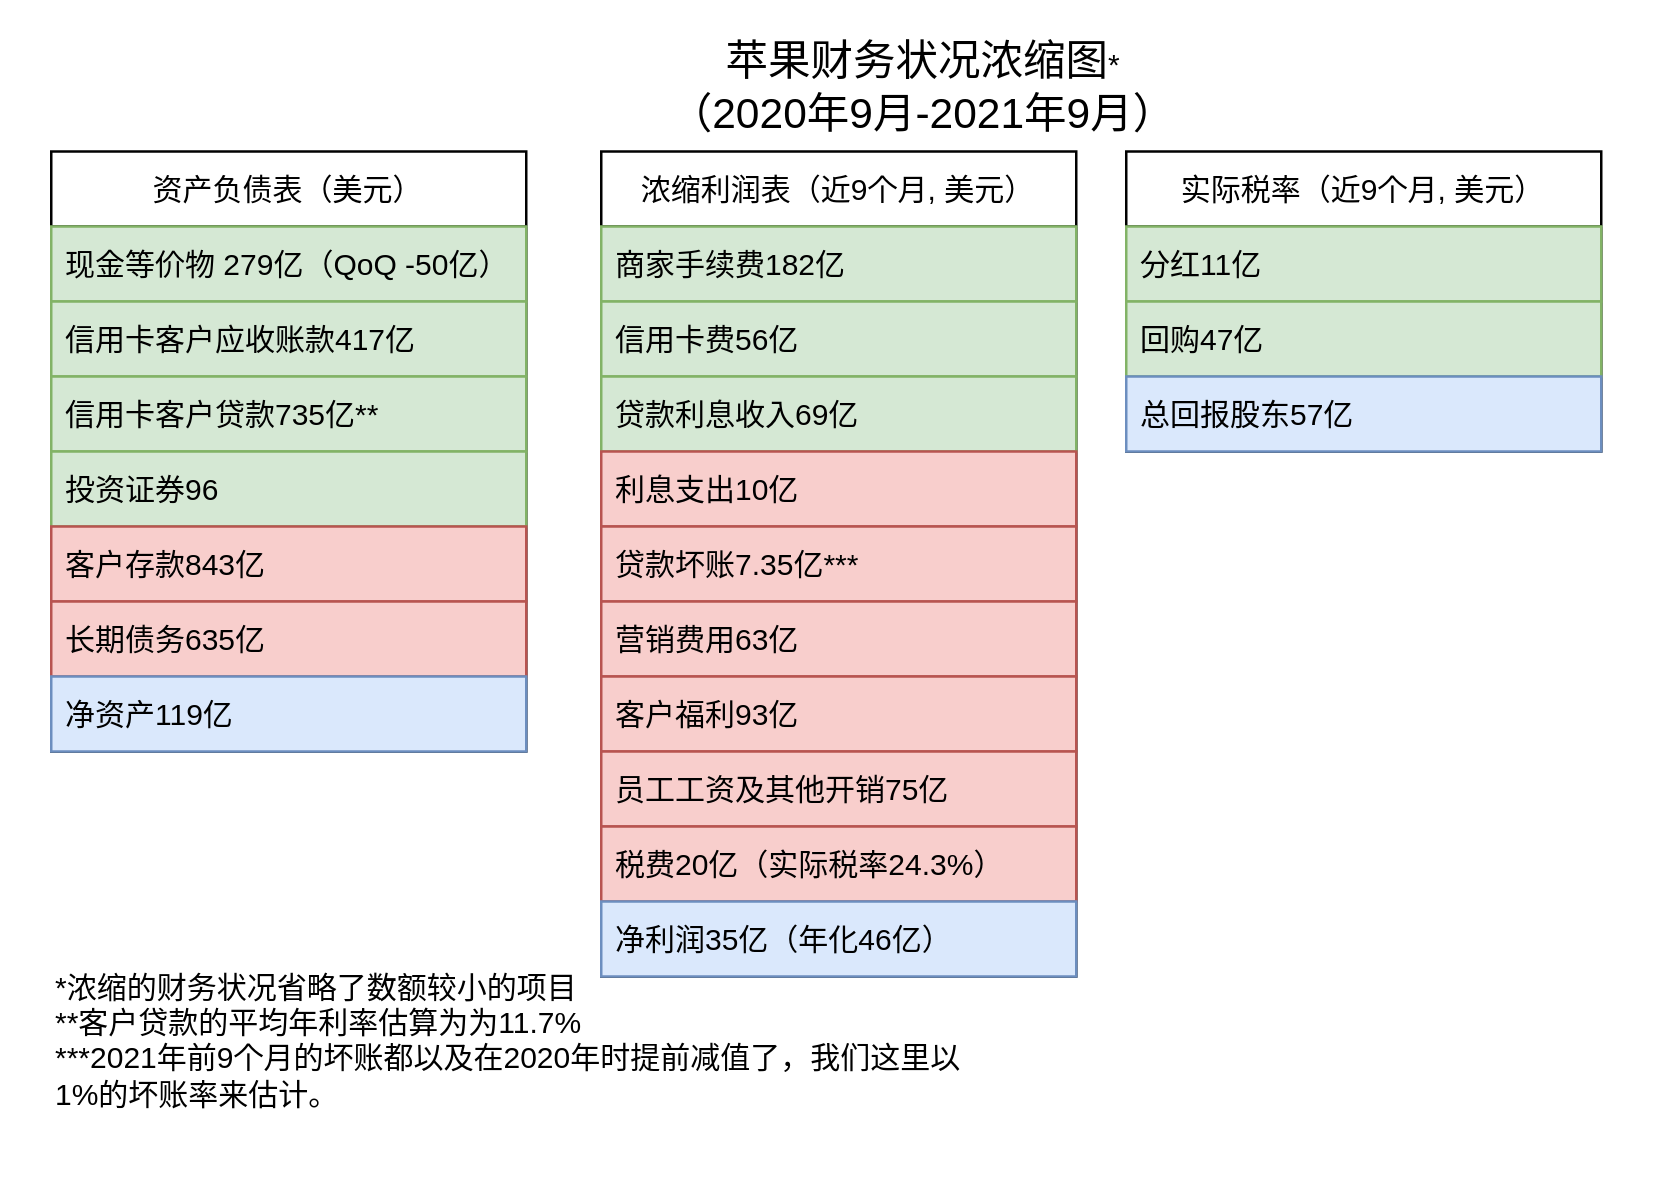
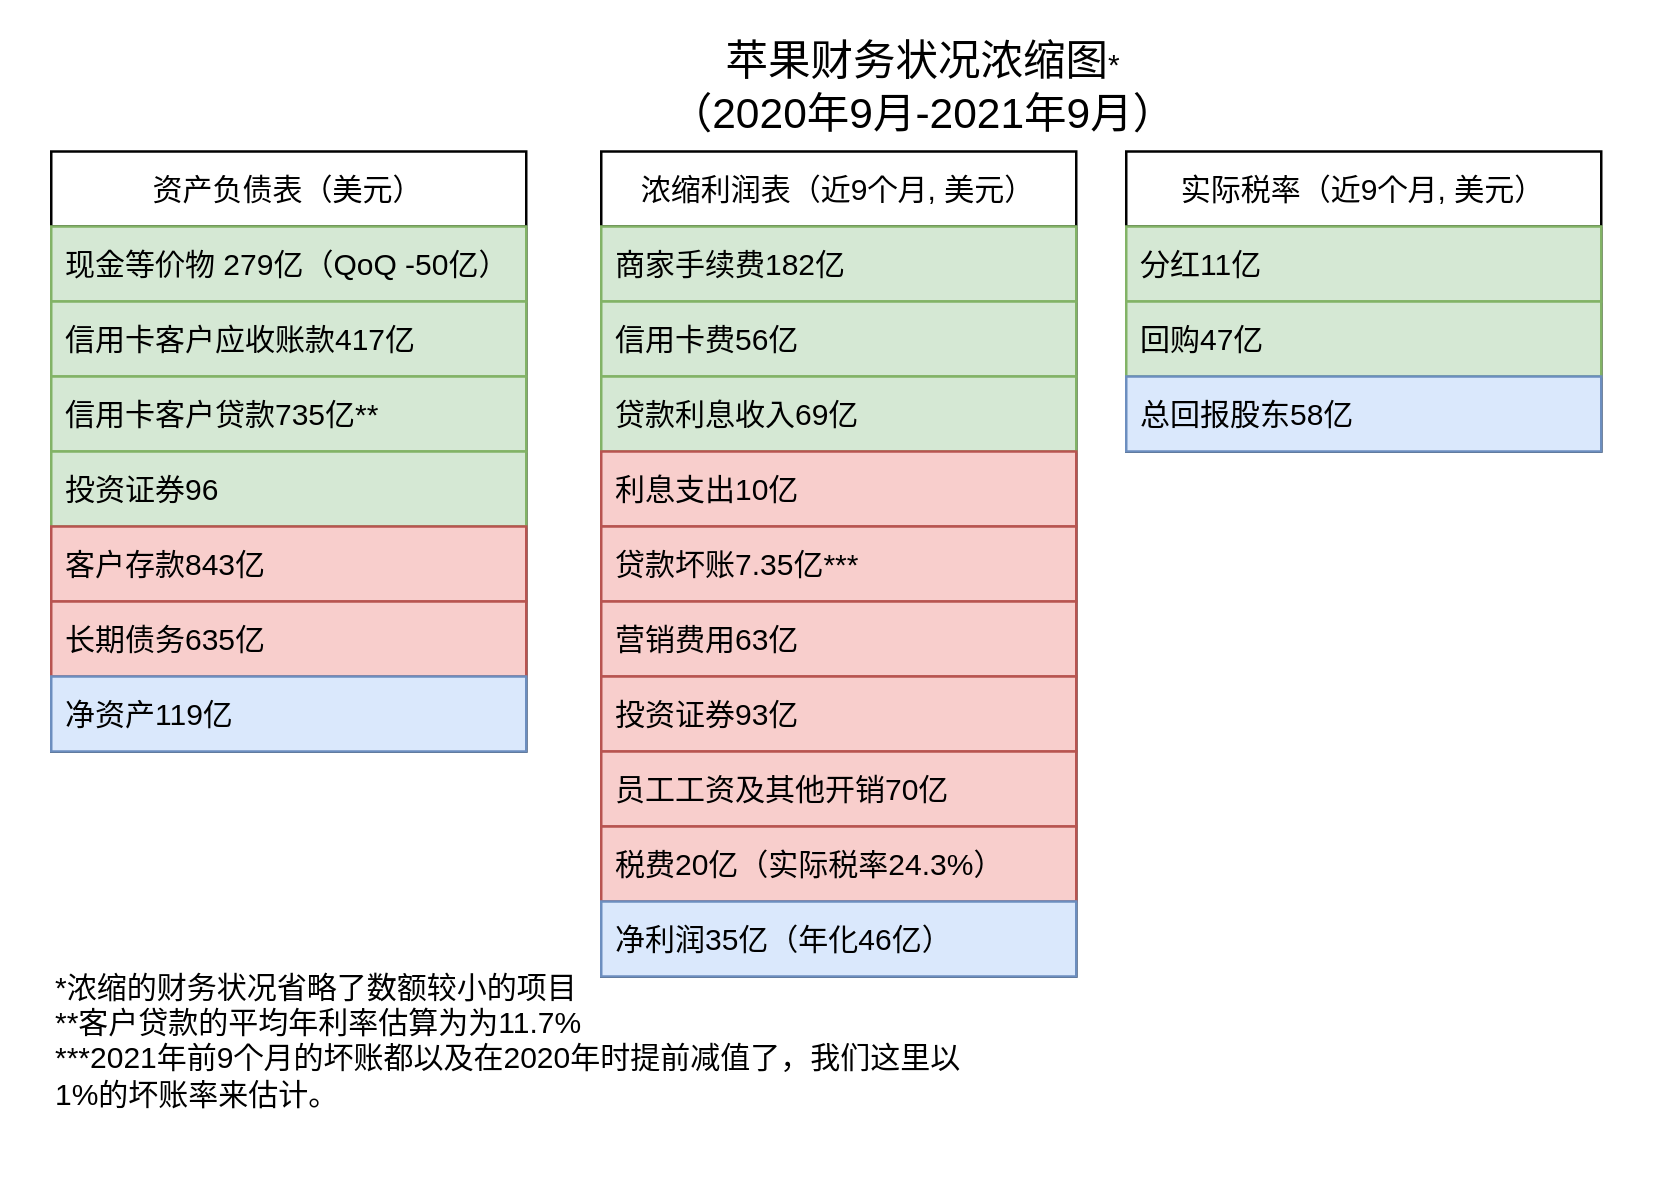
- <mxCell id="26" value="总回报股东57亿" style="text;strokeColor=#6c8ebf;fillColor=#dae8fc;align=left;verticalAlign=middle;spacingLeft=4;spacingRight=4;overflow=hidden;points=[[0,0.5],[1,0.5]];portConstraint=eastwest;rotatable=0;labelBackgroundColor=none;" parent="23" vertex="1"><mxGeometry y="90" width="190" height="30" as="geometry" /></mxCell>
+ <mxCell id="26" value="总回报股东58亿" style="text;strokeColor=#6c8ebf;fillColor=#dae8fc;align=left;verticalAlign=middle;spacingLeft=4;spacingRight=4;overflow=hidden;points=[[0,0.5],[1,0.5]];portConstraint=eastwest;rotatable=0;labelBackgroundColor=none;" parent="23" vertex="1"><mxGeometry y="90" width="190" height="30" as="geometry" /></mxCell>
- <mxCell id="17" value="客户福利93亿" style="text;strokeColor=#b85450;fillColor=#f8cecc;align=left;verticalAlign=middle;spacingLeft=4;spacingRight=4;overflow=hidden;points=[[0,0.5],[1,0.5]];portConstraint=eastwest;rotatable=0;" parent="10" vertex="1"><mxGeometry y="210" width="190" height="30" as="geometry" /></mxCell>
+ <mxCell id="17" value="投资证券93亿" style="text;strokeColor=#b85450;fillColor=#f8cecc;align=left;verticalAlign=middle;spacingLeft=4;spacingRight=4;overflow=hidden;points=[[0,0.5],[1,0.5]];portConstraint=eastwest;rotatable=0;" parent="10" vertex="1"><mxGeometry y="210" width="190" height="30" as="geometry" /></mxCell>
- <mxCell id="18" value="员工工资及其他开销75亿" style="text;strokeColor=#b85450;fillColor=#f8cecc;align=left;verticalAlign=middle;spacingLeft=4;spacingRight=4;overflow=hidden;points=[[0,0.5],[1,0.5]];portConstraint=eastwest;rotatable=0;" parent="10" vertex="1"><mxGeometry y="240" width="190" height="30" as="geometry" /></mxCell>
+ <mxCell id="18" value="员工工资及其他开销70亿" style="text;strokeColor=#b85450;fillColor=#f8cecc;align=left;verticalAlign=middle;spacingLeft=4;spacingRight=4;overflow=hidden;points=[[0,0.5],[1,0.5]];portConstraint=eastwest;rotatable=0;" parent="10" vertex="1"><mxGeometry y="240" width="190" height="30" as="geometry" /></mxCell>
